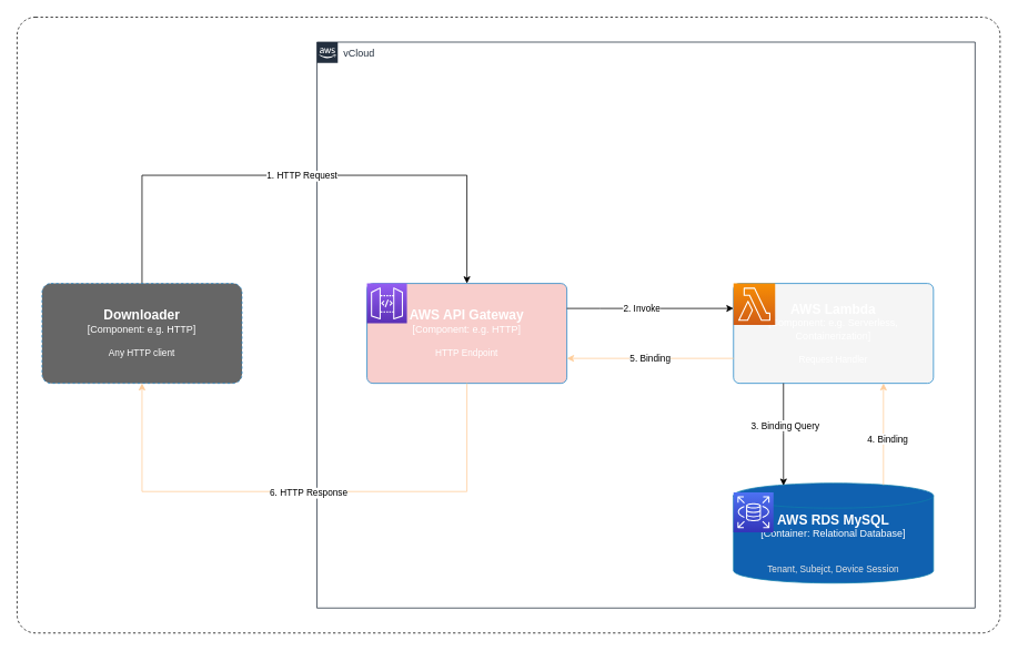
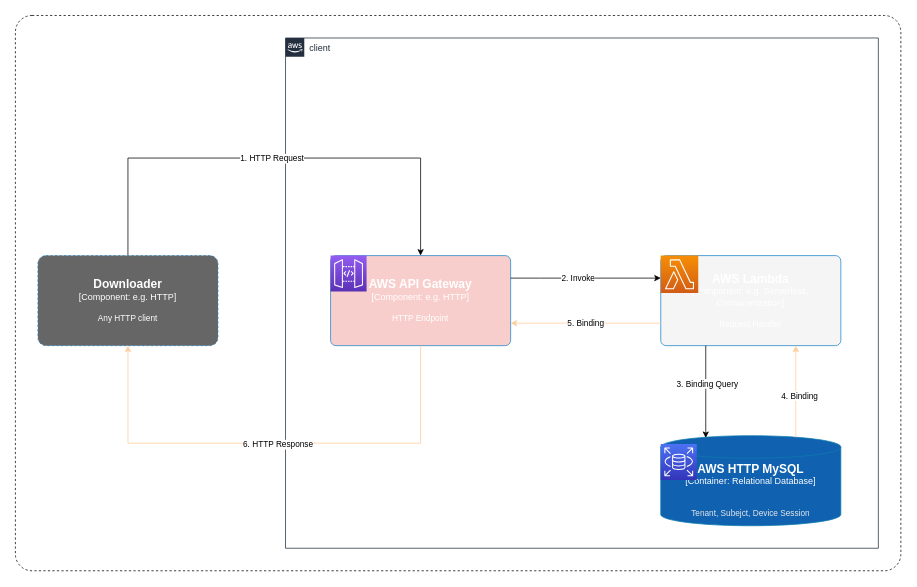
- <mxCell id="3" value="vCloud" style="points=[[0,0],[0.25,0],[0.5,0],[0.75,0],[1,0],[1,0.25],[1,0.5],[1,0.75],[1,1],[0.75,1],[0.5,1],[0.25,1],[0,1],[0,0.75],[0,0.5],[0,0.25]];outlineConnect=0;gradientColor=none;html=1;whiteSpace=wrap;fontSize=12;fontStyle=0;container=1;pointerEvents=0;collapsible=0;recursiveResize=0;shape=mxgraph.aws4.group;grIcon=mxgraph.aws4.group_aws_cloud_alt;strokeColor=#232F3E;fillColor=none;verticalAlign=top;align=left;spacingLeft=30;fontColor=#232F3E;dashed=0;" parent="1" vertex="1"><mxGeometry x="380" y="50" width="790" height="680" as="geometry" /></mxCell>
+ <mxCell id="3" value="client" style="points=[[0,0],[0.25,0],[0.5,0],[0.75,0],[1,0],[1,0.25],[1,0.5],[1,0.75],[1,1],[0.75,1],[0.5,1],[0.25,1],[0,1],[0,0.75],[0,0.5],[0,0.25]];outlineConnect=0;gradientColor=none;html=1;whiteSpace=wrap;fontSize=12;fontStyle=0;container=1;pointerEvents=0;collapsible=0;recursiveResize=0;shape=mxgraph.aws4.group;grIcon=mxgraph.aws4.group_aws_cloud_alt;strokeColor=#232F3E;fillColor=none;verticalAlign=top;align=left;spacingLeft=30;fontColor=#232F3E;dashed=0;" parent="1" vertex="1"><mxGeometry x="380" y="50" width="790" height="680" as="geometry" /></mxCell>
- <mxCell id="19" value="&lt;font style=&quot;font-size: 16px&quot;&gt;&lt;b&gt;AWS RDS MySQL&lt;/b&gt;&lt;/font&gt;&lt;div&gt;[Container:&amp;nbsp;Relational Database]&lt;/div&gt;&lt;br&gt;&lt;div&gt;&lt;font style=&quot;font-size: 11px&quot;&gt;&lt;font color=&quot;#E6E6E6&quot;&gt;&#10;Tenant, Subejct, Device Session&lt;/font&gt;&lt;/div&gt;" style="shape=cylinder3;size=15;whiteSpace=wrap;html=1;boundedLbl=1;rounded=0;labelBackgroundColor=none;fillColor=#1061b0;fontSize=12;fontColor=#ffffff;align=center;strokeColor=#0E7DAD;metaEdit=1;points=[[0.5,0,0],[1,0.25,0],[1,0.5,0],[1,0.75,0],[0.5,1,0],[0,0.75,0],[0,0.5,0],[0,0.25,0]];resizable=0;" parent="18" vertex="1"><mxGeometry width="240" height="120" as="geometry" /></mxCell>
+ <mxCell id="19" value="&lt;font style=&quot;font-size: 16px&quot;&gt;&lt;b&gt;AWS HTTP MySQL&lt;/b&gt;&lt;/font&gt;&lt;div&gt;[Container:&amp;nbsp;Relational Database]&lt;/div&gt;&lt;br&gt;&lt;div&gt;&lt;font style=&quot;font-size: 11px&quot;&gt;&lt;font color=&quot;#E6E6E6&quot;&gt;&#10;Tenant, Subejct, Device Session&lt;/font&gt;&lt;/div&gt;" style="shape=cylinder3;size=15;whiteSpace=wrap;html=1;boundedLbl=1;rounded=0;labelBackgroundColor=none;fillColor=#1061b0;fontSize=12;fontColor=#ffffff;align=center;strokeColor=#0E7DAD;metaEdit=1;points=[[0.5,0,0],[1,0.25,0],[1,0.5,0],[1,0.75,0],[0.5,1,0],[0,0.75,0],[0,0.5,0],[0,0.25,0]];resizable=0;" parent="18" vertex="1"><mxGeometry width="240" height="120" as="geometry" /></mxCell>
